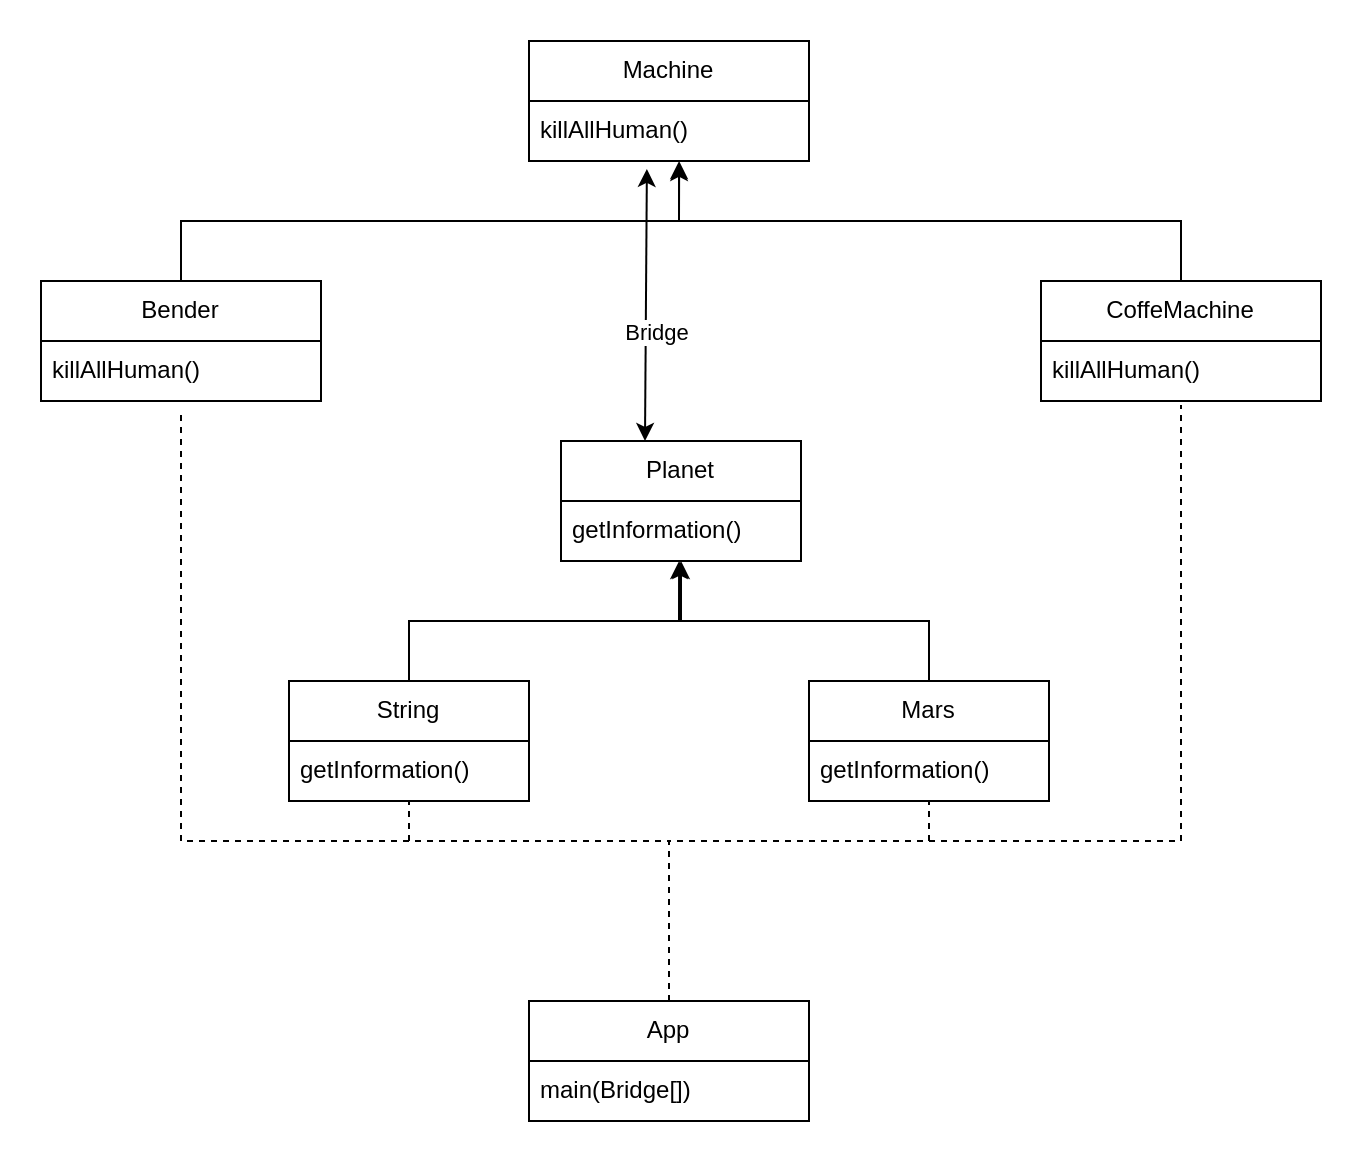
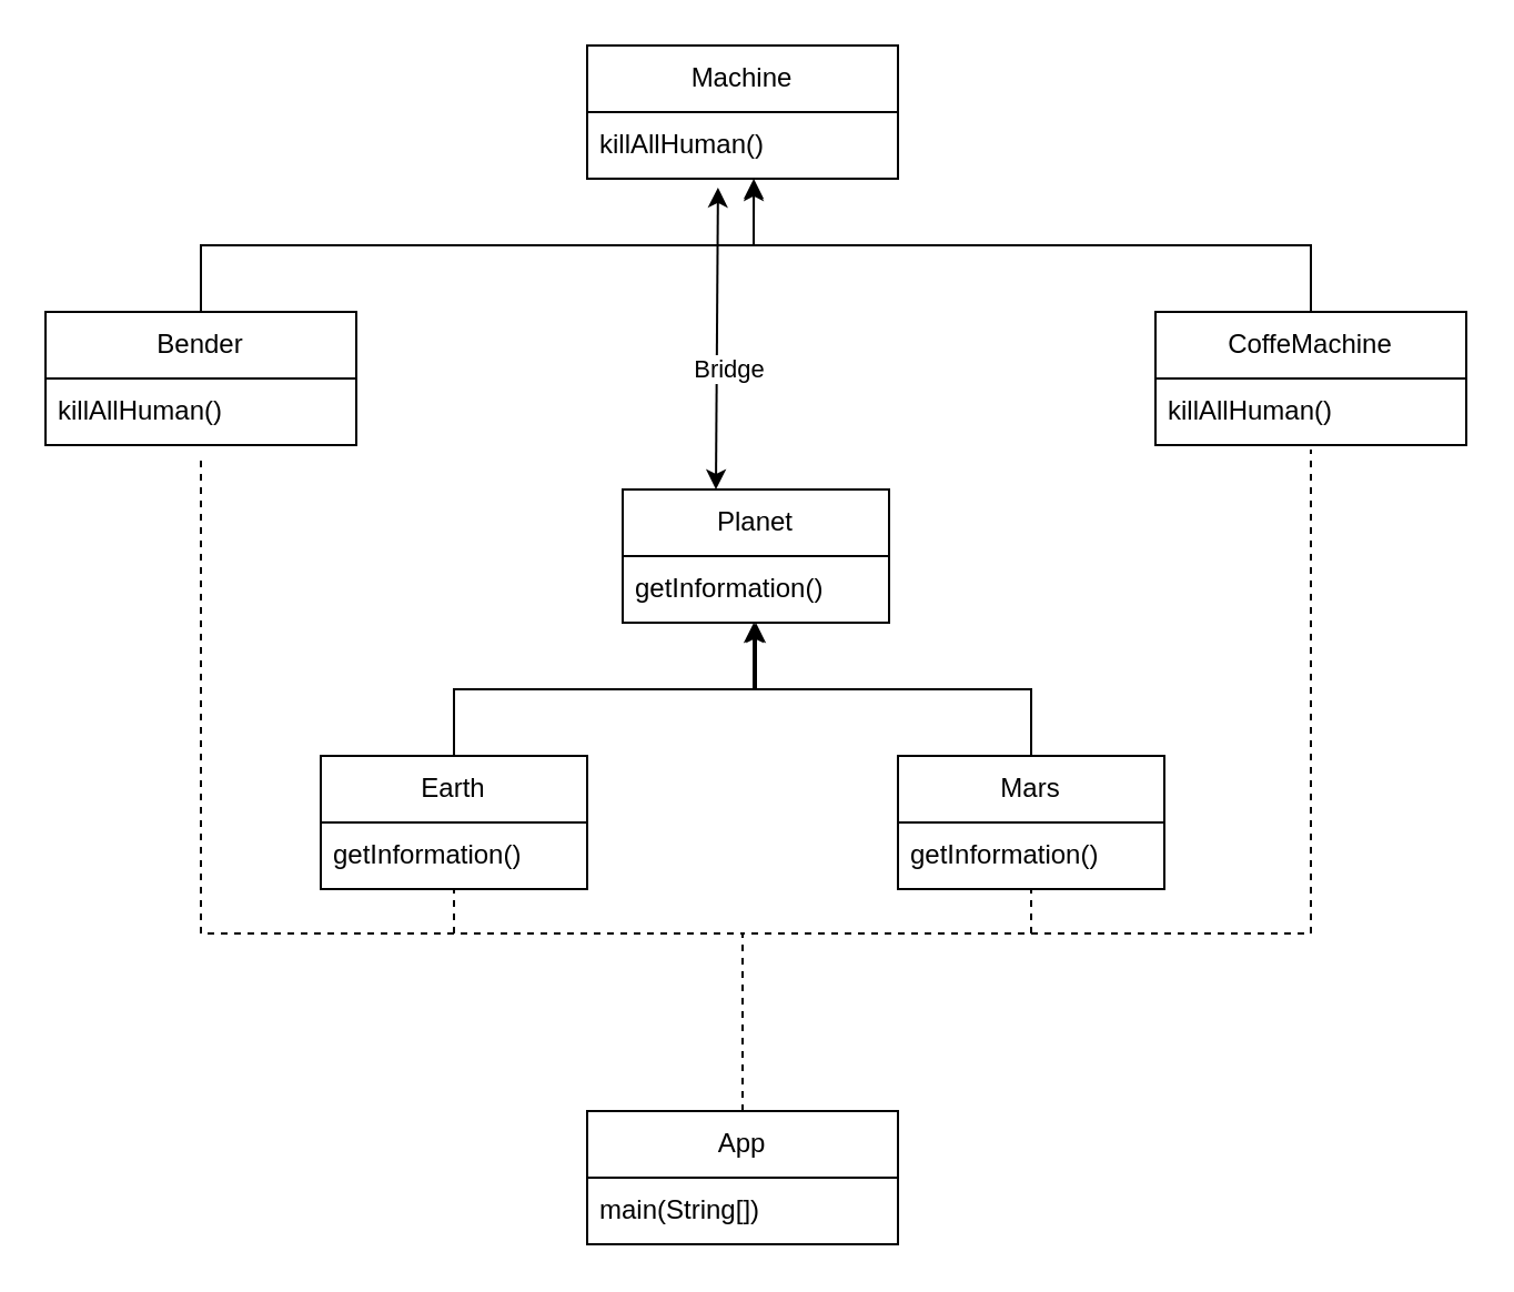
- <mxCell id="13" value="String" style="swimlane;fontStyle=0;childLayout=stackLayout;horizontal=1;startSize=30;horizontalStack=0;resizeParent=1;resizeParentMax=0;resizeLast=0;collapsible=1;marginBottom=0;whiteSpace=wrap;html=1;" vertex="1" parent="1"><mxGeometry x="144" y="340" width="120" height="60" as="geometry" /></mxCell>
+ <mxCell id="13" value="Earth" style="swimlane;fontStyle=0;childLayout=stackLayout;horizontal=1;startSize=30;horizontalStack=0;resizeParent=1;resizeParentMax=0;resizeLast=0;collapsible=1;marginBottom=0;whiteSpace=wrap;html=1;" vertex="1" parent="1"><mxGeometry x="144" y="340" width="120" height="60" as="geometry" /></mxCell>
- <mxCell id="19" value="main(Bridge[])" style="text;strokeColor=none;fillColor=none;align=left;verticalAlign=middle;spacingLeft=4;spacingRight=4;overflow=hidden;points=[[0,0.5],[1,0.5]];portConstraint=eastwest;rotatable=0;whiteSpace=wrap;html=1;" vertex="1" parent="18"><mxGeometry y="30" width="140" height="30" as="geometry" /></mxCell>
+ <mxCell id="19" value="main(String[])" style="text;strokeColor=none;fillColor=none;align=left;verticalAlign=middle;spacingLeft=4;spacingRight=4;overflow=hidden;points=[[0,0.5],[1,0.5]];portConstraint=eastwest;rotatable=0;whiteSpace=wrap;html=1;" vertex="1" parent="18"><mxGeometry y="30" width="140" height="30" as="geometry" /></mxCell>
